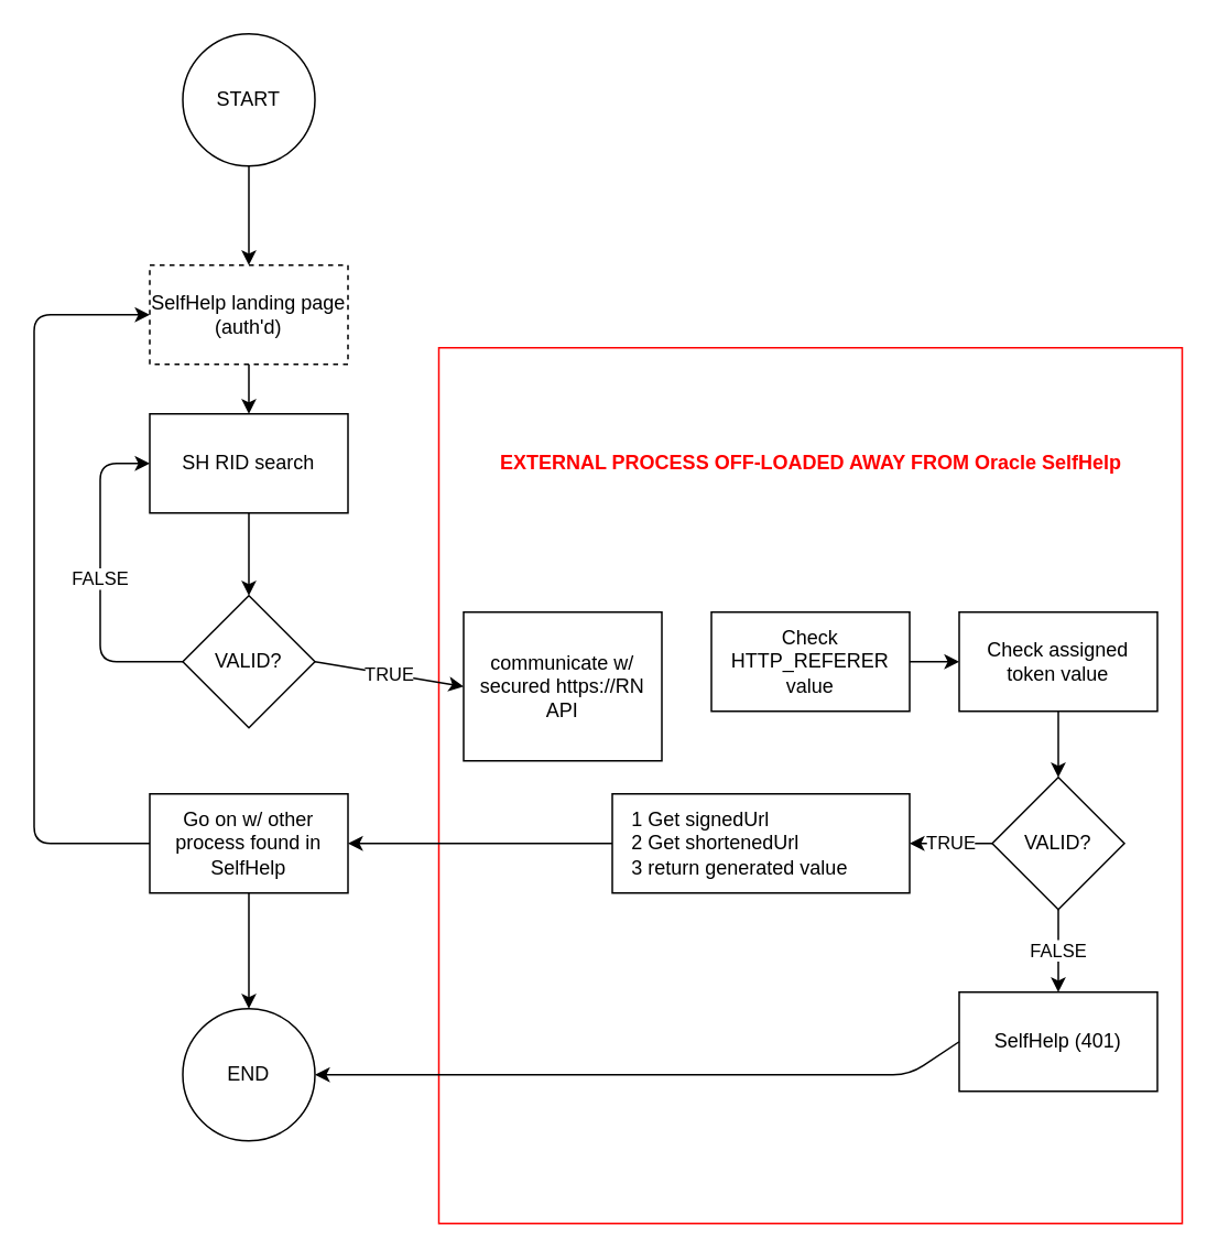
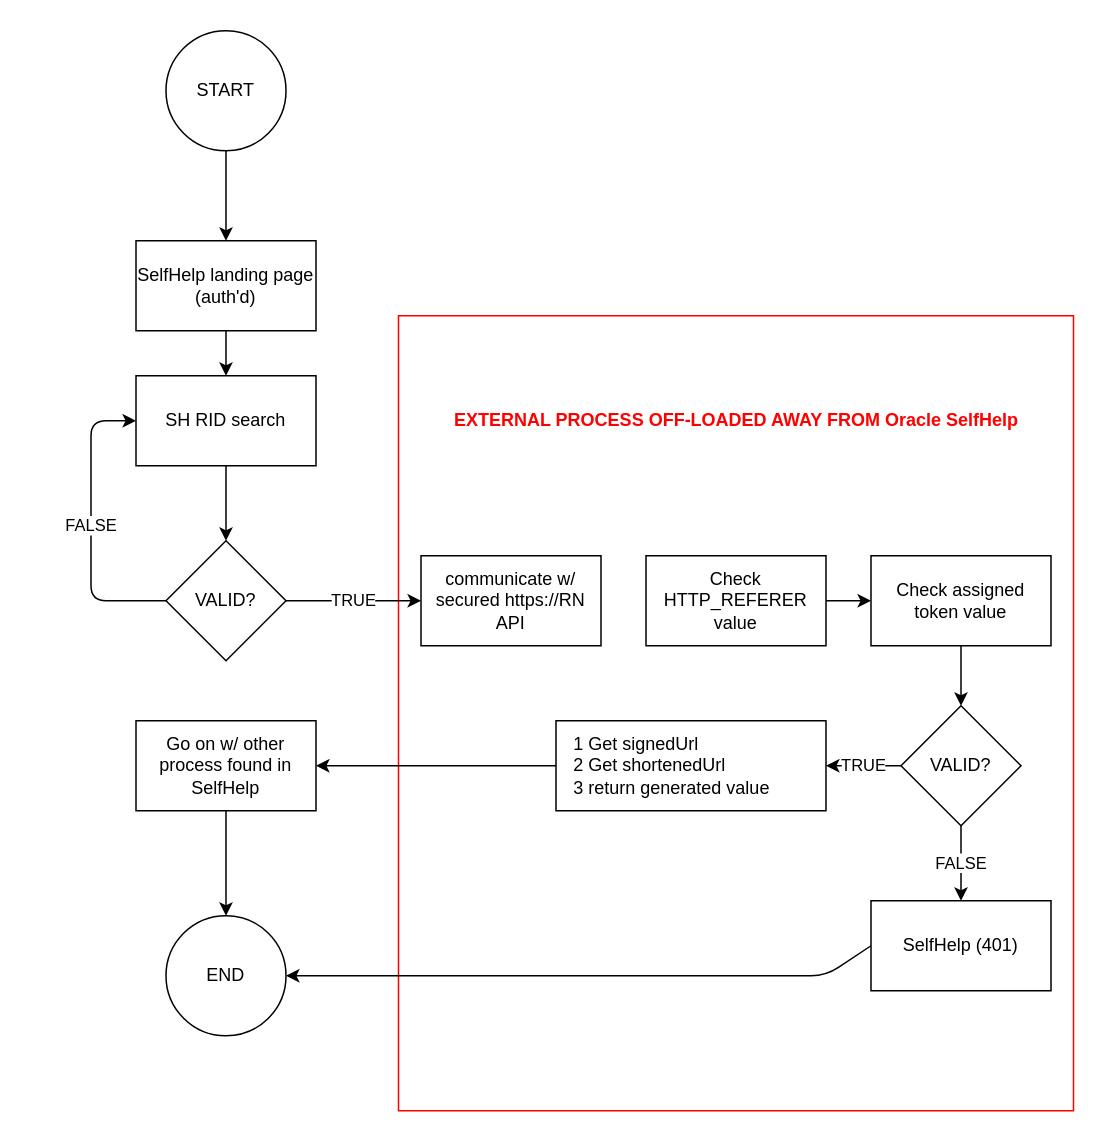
- <mxCell id="4" value="SelfHelp landing page (auth'd)" style="rounded=0;whiteSpace=wrap;html=1;dashed=1;" vertex="1" parent="1"><mxGeometry x="90" y="160" width="120" height="60" as="geometry" /></mxCell>
+ <mxCell id="4" value="SelfHelp landing page (auth'd)" style="rounded=0;whiteSpace=wrap;html=1;" vertex="1" parent="1"><mxGeometry x="90" y="160" width="120" height="60" as="geometry" /></mxCell>
- <mxCell id="27" value="" style="endArrow=classic;html=1;exitX=0;exitY=0.5;exitDx=0;exitDy=0;entryX=0;entryY=0.5;entryDx=0;entryDy=0;" edge="1" parent="1" source="22" target="4"><mxGeometry width="50" height="50" relative="1" as="geometry"><mxPoint x="0" y="530" as="sourcePoint" /><mxPoint x="50" y="480" as="targetPoint" /><Array as="points"><mxPoint x="20" y="510" /><mxPoint x="20" y="190" /></Array></mxGeometry></mxCell>
- <mxCell id="12" value="communicate w/ secured https://RN API" style="rounded=0;whiteSpace=wrap;html=1;" vertex="1" parent="1"><mxGeometry x="280" y="370" width="120" height="90" as="geometry" /></mxCell>
+ <mxCell id="12" value="communicate w/ secured https://RN API" style="rounded=0;whiteSpace=wrap;html=1;" vertex="1" parent="1"><mxGeometry x="280" y="370" width="120" height="60" as="geometry" /></mxCell>
